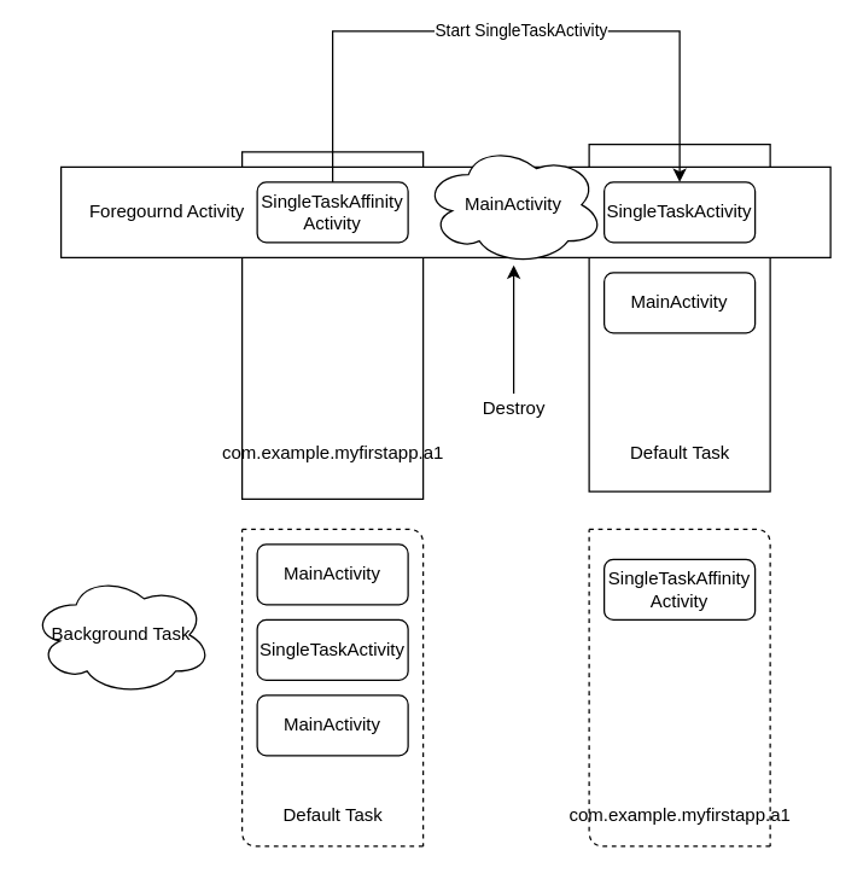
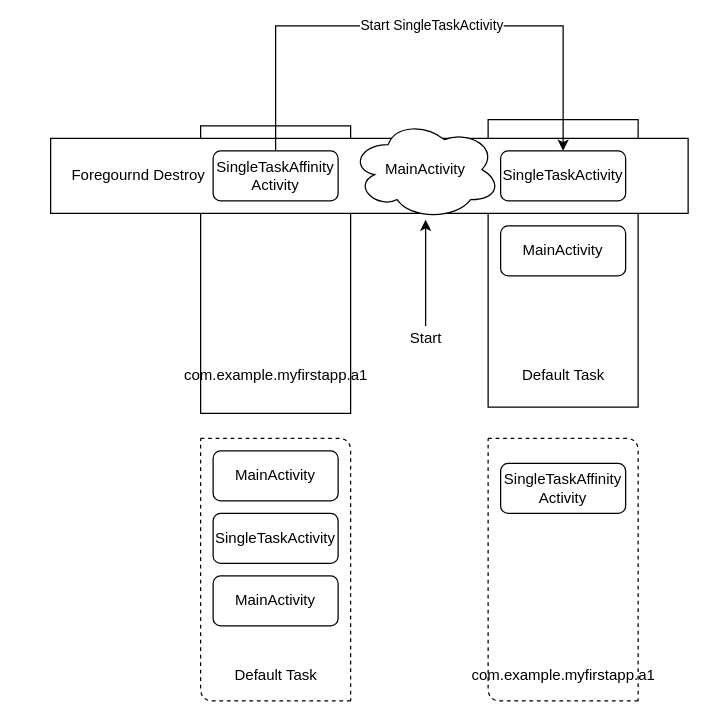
- <mxCell id="8" value="Foregournd Activity" style="text;html=1;align=center;verticalAlign=middle;resizable=0;points=[];autosize=1;" vertex="1" parent="1"><mxGeometry x="50" y="130" width="120" height="20" as="geometry" /></mxCell>
+ <mxCell id="8" value="Foregournd Destroy" style="text;html=1;align=center;verticalAlign=middle;resizable=0;points=[];autosize=1;" vertex="1" parent="1"><mxGeometry x="50" y="130" width="120" height="20" as="geometry" /></mxCell>
- <mxCell id="27" value="Destroy" style="text;html=1;align=center;verticalAlign=middle;resizable=0;points=[];autosize=1;" vertex="1" parent="1"><mxGeometry x="310" y="260" width="60" height="20" as="geometry" /></mxCell>
+ <mxCell id="27" value="Start" style="text;html=1;align=center;verticalAlign=middle;resizable=0;points=[];autosize=1;" vertex="1" parent="1"><mxGeometry x="310" y="260" width="60" height="20" as="geometry" /></mxCell>
- <mxCell id="18" value="Background Task" style="ellipse;shape=cloud;whiteSpace=wrap;html=1;" vertex="1" parent="1"><mxGeometry x="20" y="380" width="120" height="80" as="geometry" /></mxCell>
